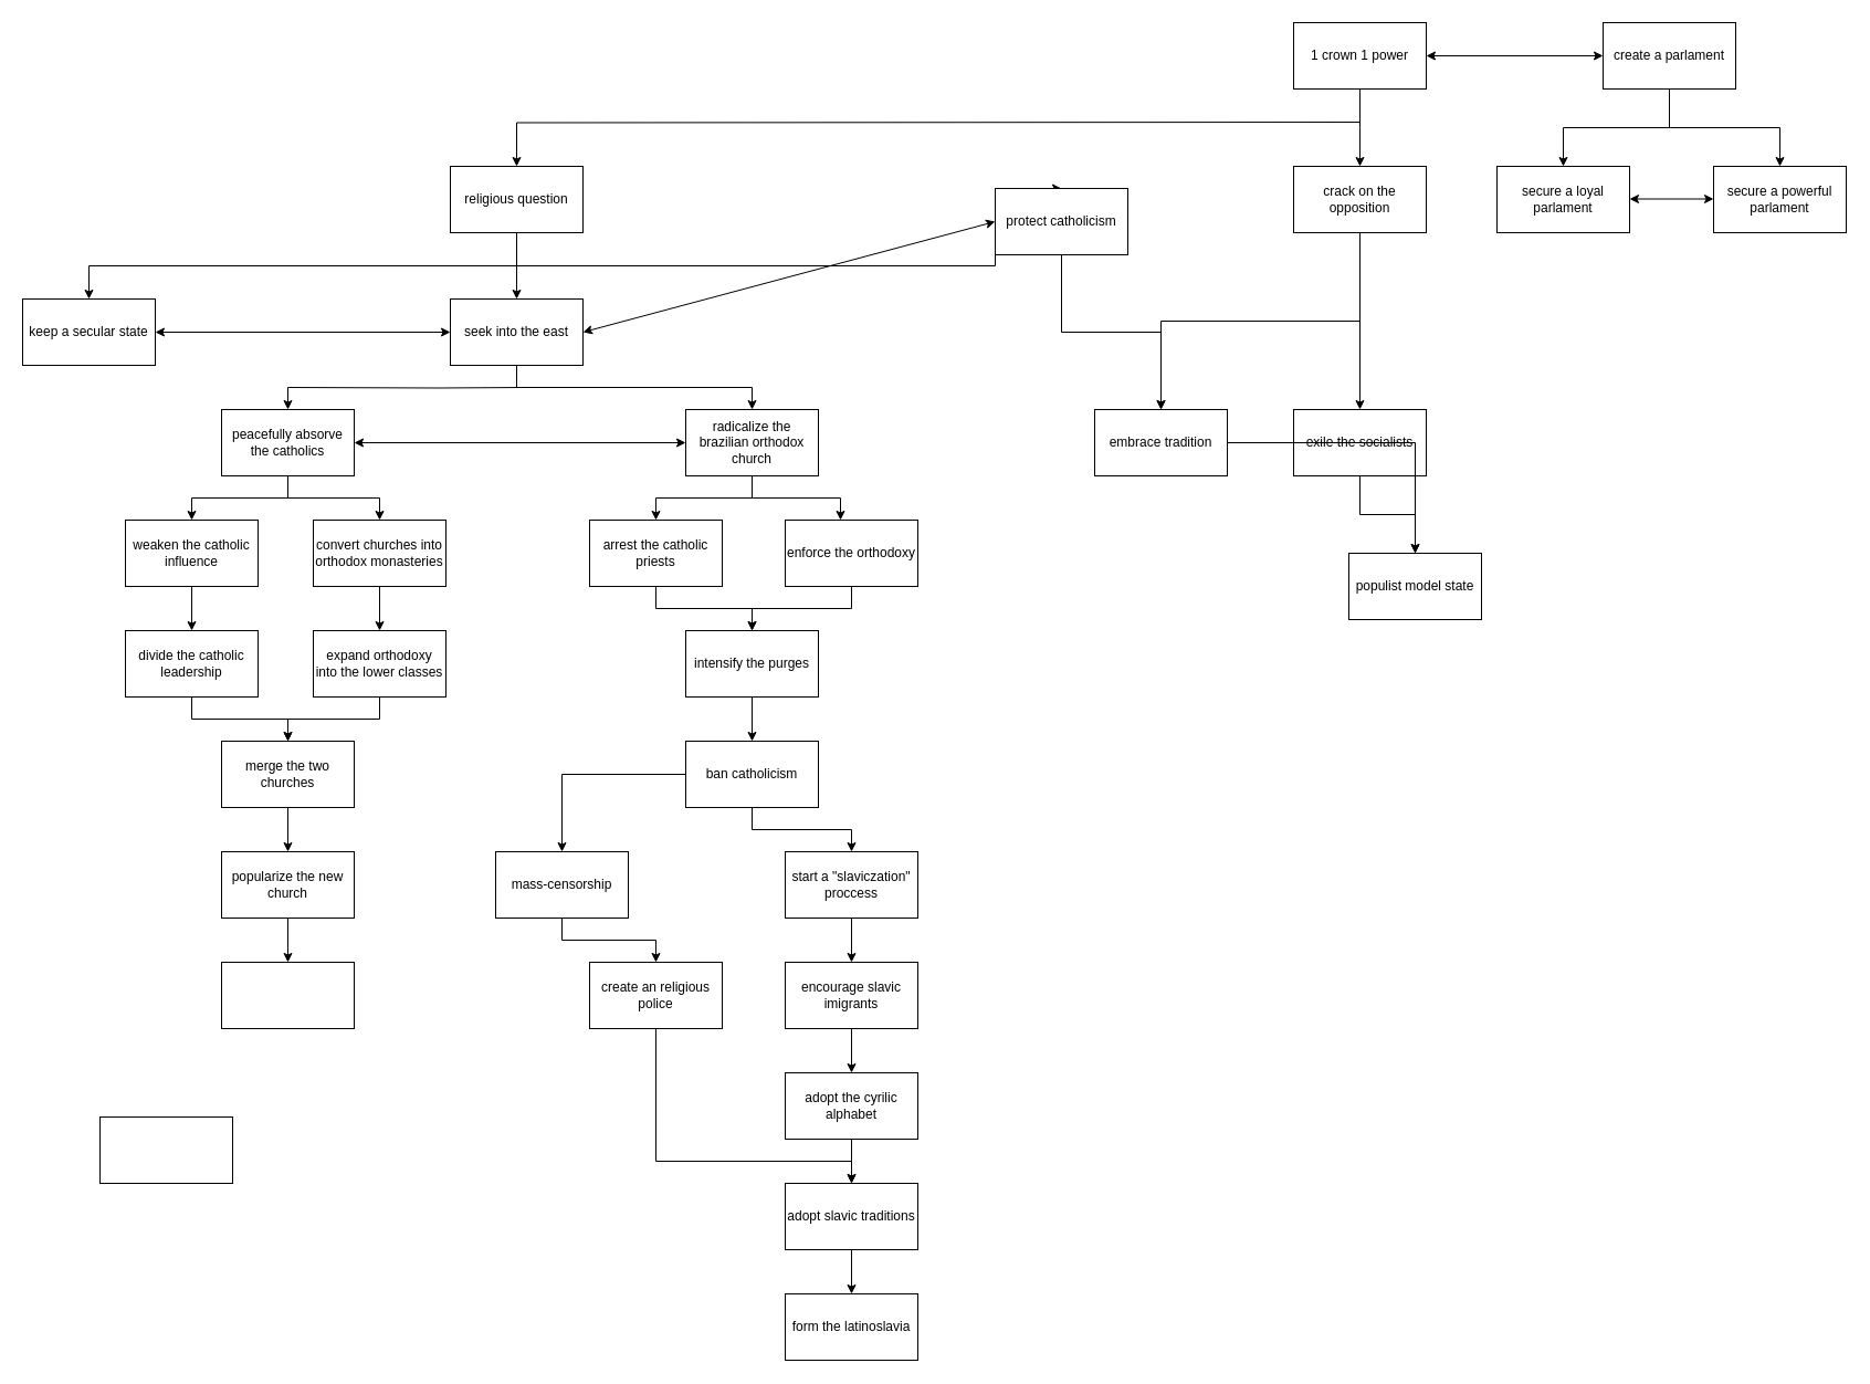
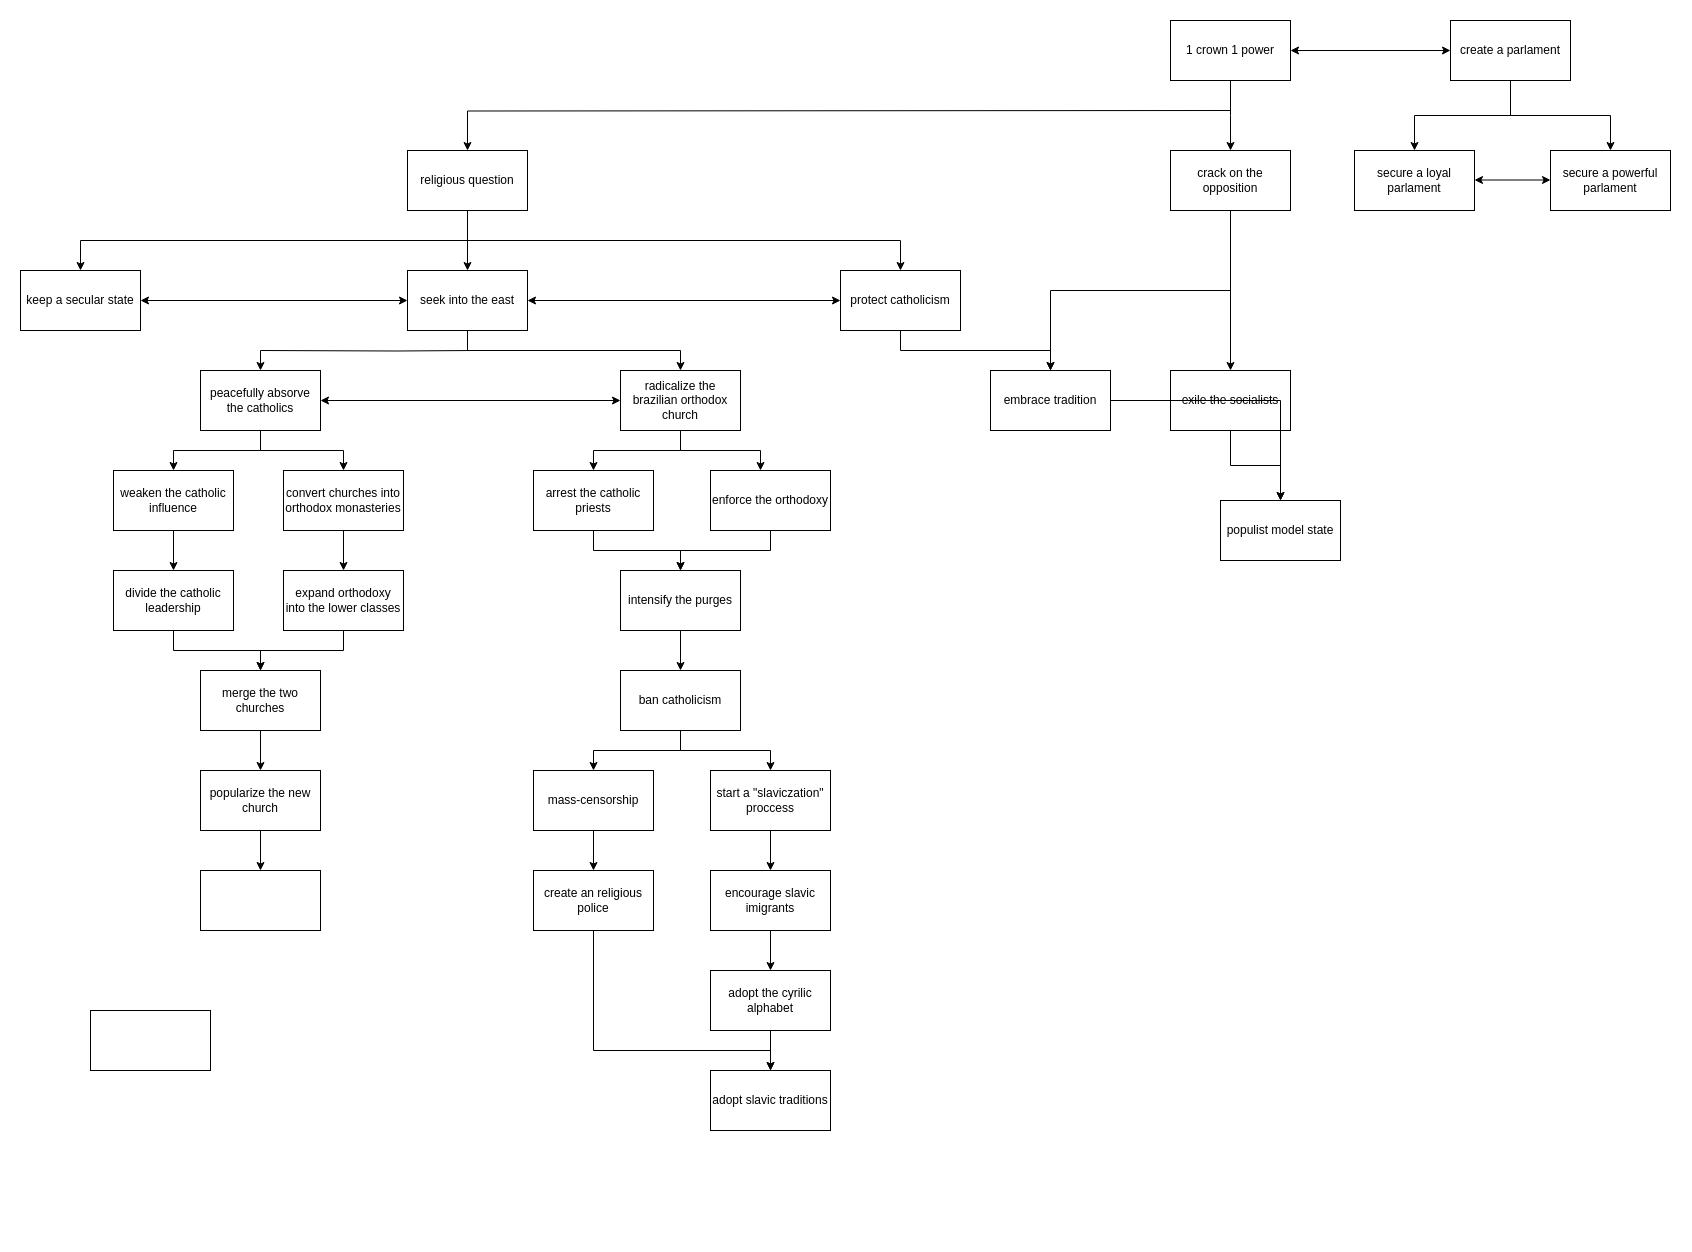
- <mxCell id="27" value="protect catholicism" style="rounded=0;whiteSpace=wrap;html=1;" parent="1" vertex="1"><mxGeometry x="900" y="170" width="120" height="60" as="geometry" /></mxCell>
+ <mxCell id="27" value="protect catholicism" style="rounded=0;whiteSpace=wrap;html=1;" parent="1" vertex="1"><mxGeometry x="840" y="270" width="120" height="60" as="geometry" /></mxCell>
- <mxCell id="61" value="mass-censorship" style="rounded=0;whiteSpace=wrap;html=1;" parent="1" vertex="1"><mxGeometry x="448" y="770" width="120" height="60" as="geometry" /></mxCell>
+ <mxCell id="61" value="mass-censorship" style="rounded=0;whiteSpace=wrap;html=1;" parent="1" vertex="1"><mxGeometry x="533" y="770" width="120" height="60" as="geometry" /></mxCell>
- <mxCell id="70" style="edgeStyle=orthogonalEdgeStyle;rounded=0;orthogonalLoop=1;jettySize=auto;html=1;entryX=0.5;entryY=0;entryDx=0;entryDy=0;" edge="1" parent="1" source="71" target="72"><mxGeometry relative="1" as="geometry" /></mxCell>
- <mxCell id="72" value="form the latinoslavia" style="rounded=0;whiteSpace=wrap;html=1;" vertex="1" parent="1"><mxGeometry x="710" y="1170" width="120" height="60" as="geometry" /></mxCell>
